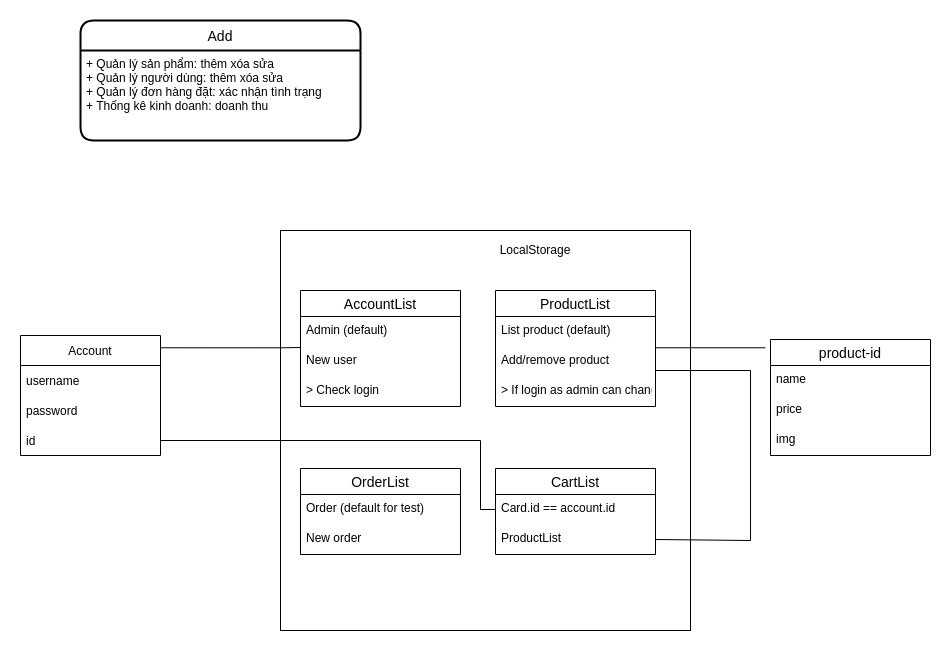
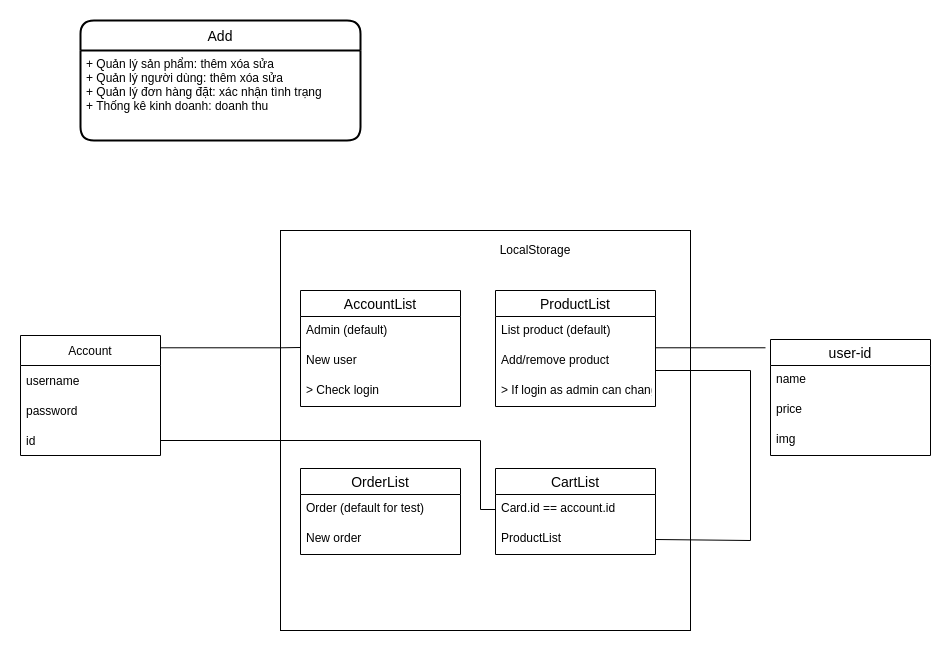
- <mxCell id="17" value="product-id" style="swimlane;fontStyle=0;childLayout=stackLayout;horizontal=1;startSize=26;horizontalStack=0;resizeParent=1;resizeParentMax=0;resizeLast=0;collapsible=1;marginBottom=0;align=center;fontSize=14;" vertex="1" parent="1"><mxGeometry x="770" y="339" width="160" height="116" as="geometry" /></mxCell>
+ <mxCell id="17" value="user-id" style="swimlane;fontStyle=0;childLayout=stackLayout;horizontal=1;startSize=26;horizontalStack=0;resizeParent=1;resizeParentMax=0;resizeLast=0;collapsible=1;marginBottom=0;align=center;fontSize=14;" vertex="1" parent="1"><mxGeometry x="770" y="339" width="160" height="116" as="geometry" /></mxCell>
